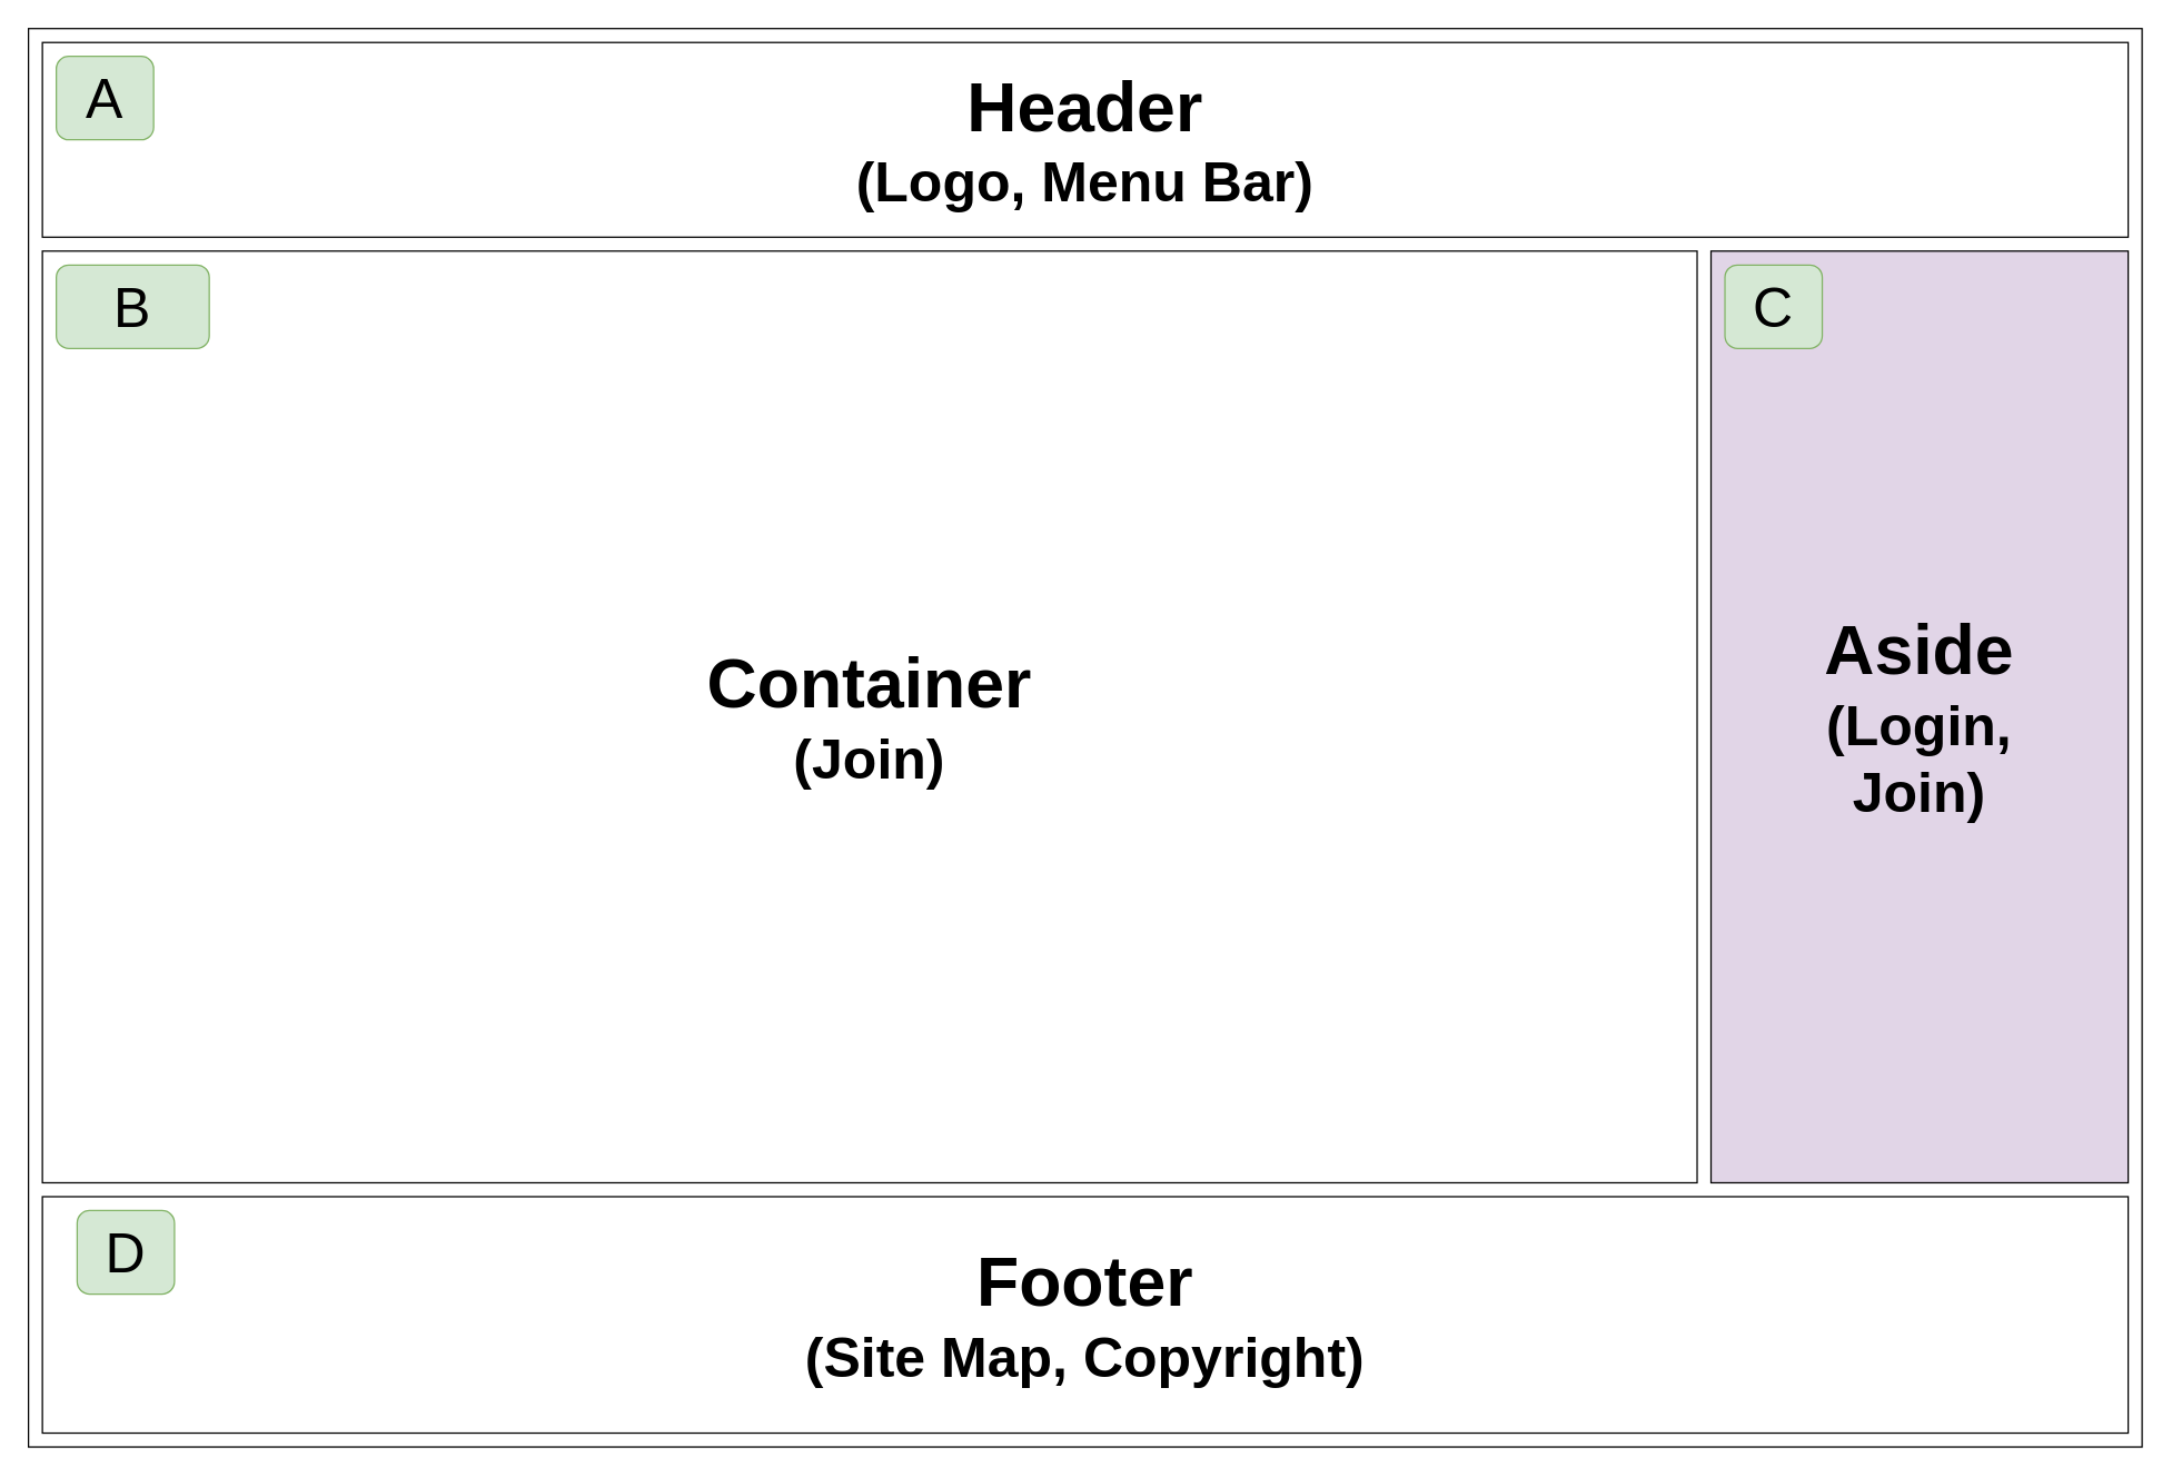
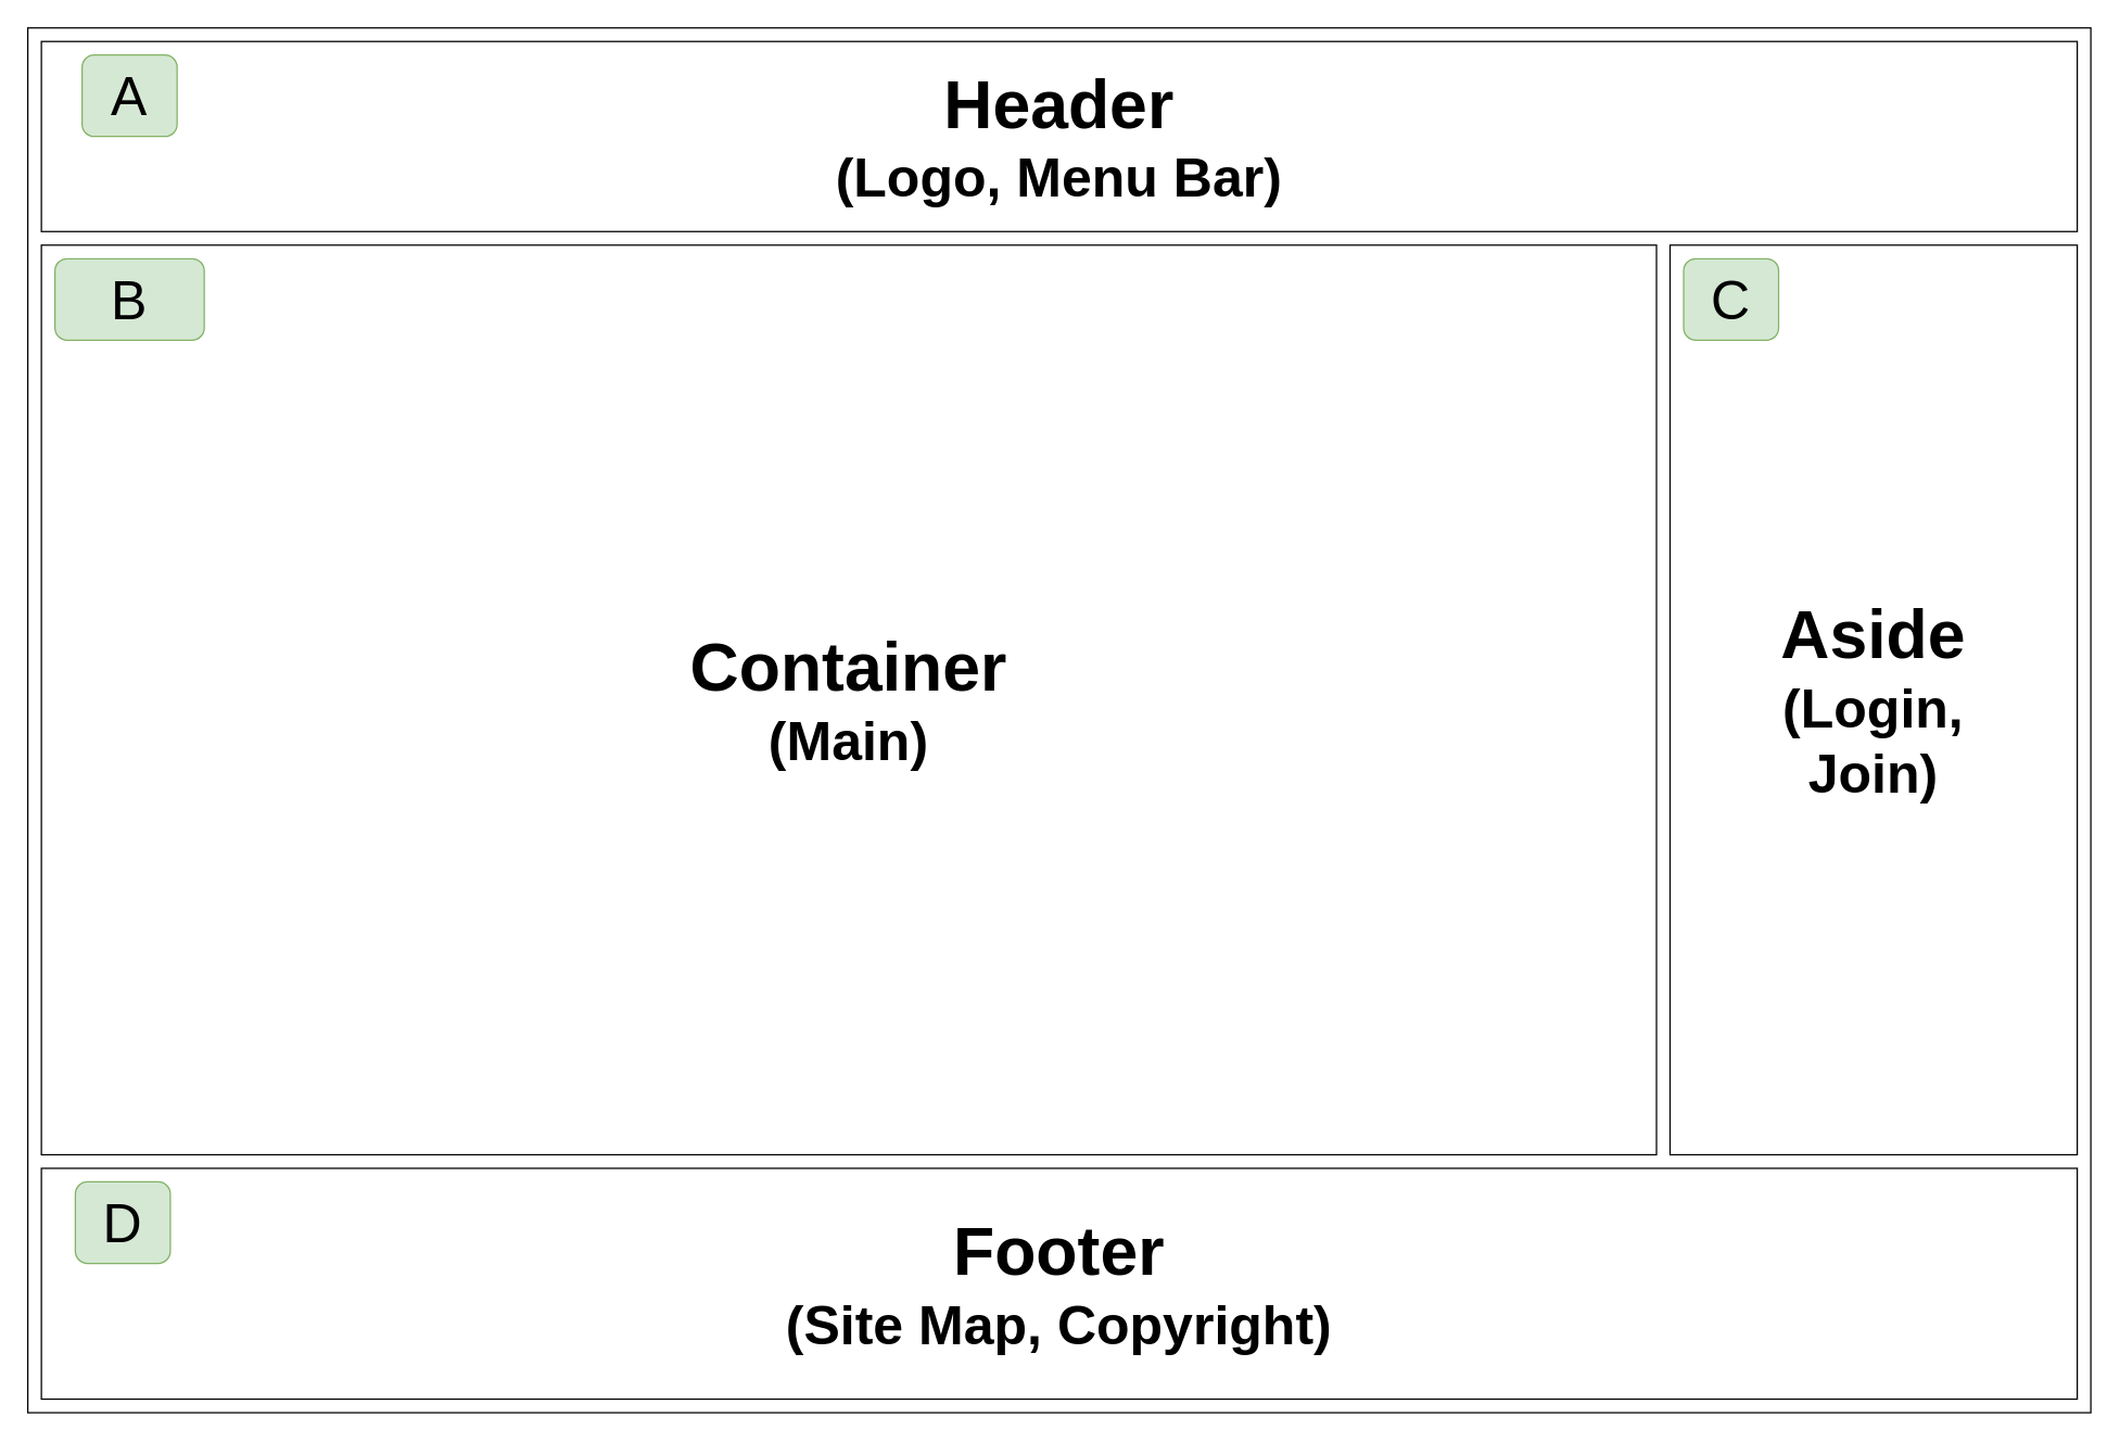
- <mxCell id="7" value="A" style="rounded=1;whiteSpace=wrap;html=1;fontSize=40;fillColor=#d5e8d4;strokeColor=#82b366;" vertex="1" parent="1"><mxGeometry x="40" y="40" width="70" height="60" as="geometry" /></mxCell>
+ <mxCell id="7" value="A" style="rounded=1;whiteSpace=wrap;html=1;fontSize=40;fillColor=#d5e8d4;strokeColor=#82b366;" vertex="1" parent="1"><mxGeometry x="60" y="40" width="70" height="60" as="geometry" /></mxCell>
- <mxCell id="4" value="&lt;b style=&quot;font-size: 40px&quot;&gt;&lt;span style=&quot;font-size: 50px&quot;&gt;Container&lt;/span&gt;&lt;br&gt;(Join)&lt;/b&gt;" style="rounded=0;whiteSpace=wrap;html=1;" vertex="1" parent="1"><mxGeometry x="30" y="180" width="1190" height="670" as="geometry" /></mxCell>
+ <mxCell id="4" value="&lt;b style=&quot;font-size: 40px&quot;&gt;&lt;span style=&quot;font-size: 50px&quot;&gt;Container&lt;/span&gt;&lt;br&gt;(Main)&lt;/b&gt;" style="rounded=0;whiteSpace=wrap;html=1;" vertex="1" parent="1"><mxGeometry x="30" y="180" width="1190" height="670" as="geometry" /></mxCell>
- <mxCell id="5" value="&lt;b&gt;&lt;span style=&quot;font-size: 50px&quot;&gt;Aside&lt;/span&gt;&lt;br&gt;&lt;span style=&quot;font-size: 40px&quot;&gt;(Login,&lt;br&gt;Join)&lt;/span&gt;&lt;/b&gt;" style="rounded=0;whiteSpace=wrap;html=1;direction=west;fillColor=#e1d5e7;" vertex="1" parent="1"><mxGeometry x="1230" y="180" width="300" height="670" as="geometry" /></mxCell>
+ <mxCell id="5" value="&lt;b&gt;&lt;span style=&quot;font-size: 50px&quot;&gt;Aside&lt;/span&gt;&lt;br&gt;&lt;span style=&quot;font-size: 40px&quot;&gt;(Login,&lt;br&gt;Join)&lt;/span&gt;&lt;/b&gt;" style="rounded=0;whiteSpace=wrap;html=1;direction=west;" vertex="1" parent="1"><mxGeometry x="1230" y="180" width="300" height="670" as="geometry" /></mxCell>
